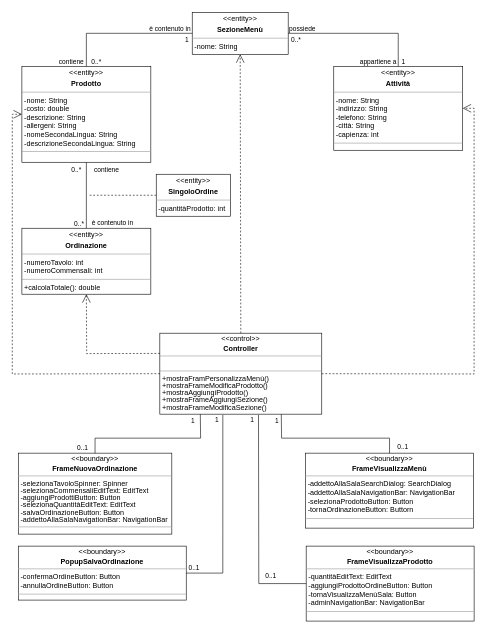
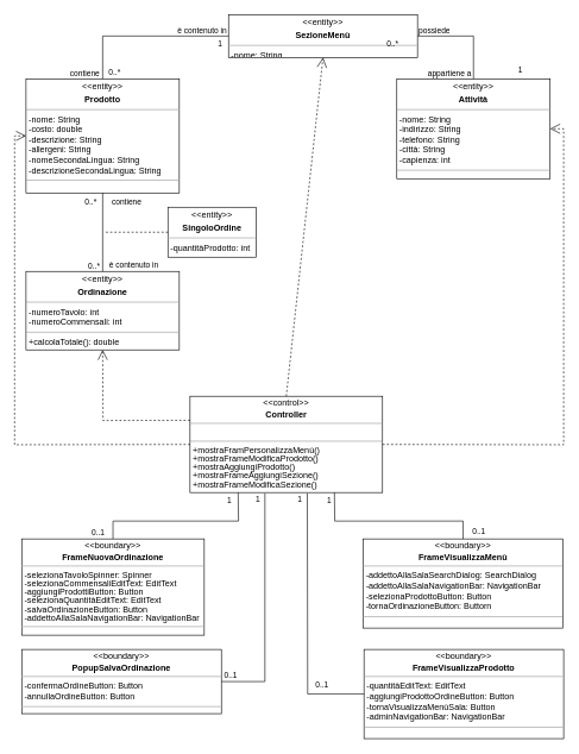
- <mxCell id="21" value="&lt;p style=&quot;margin:0px;margin-top:4px;text-align:center;&quot;&gt;&amp;lt;&amp;lt;entity&amp;gt;&amp;gt;&lt;/p&gt;&lt;p style=&quot;margin:0px;margin-top:4px;text-align:center;&quot;&gt;&lt;b&gt;SezioneMenù&lt;/b&gt;&lt;/p&gt;&lt;hr size=&quot;1&quot;&gt;&lt;p style=&quot;margin:0px;margin-left:4px;&quot;&gt;-nome: String&lt;/p&gt;&lt;hr size=&quot;1&quot;&gt;&lt;p style=&quot;margin:0px;margin-left:4px;&quot;&gt;&lt;br&gt;&lt;/p&gt;" style="verticalAlign=top;align=left;overflow=fill;fontSize=12;fontFamily=Helvetica;html=1;labelBackgroundColor=none;" parent="1" vertex="1"><mxGeometry x="320" y="20" width="160" height="70" as="geometry" /></mxCell>
+ <mxCell id="21" value="&lt;p style=&quot;margin:0px;margin-top:4px;text-align:center;&quot;&gt;&amp;lt;&amp;lt;entity&amp;gt;&amp;gt;&lt;/p&gt;&lt;p style=&quot;margin:0px;margin-top:4px;text-align:center;&quot;&gt;&lt;b&gt;SezioneMenù&lt;/b&gt;&lt;/p&gt;&lt;hr size=&quot;1&quot;&gt;&lt;p style=&quot;margin:0px;margin-left:4px;&quot;&gt;-nome: String&lt;/p&gt;&lt;hr size=&quot;1&quot;&gt;&lt;p style=&quot;margin:0px;margin-left:4px;&quot;&gt;&lt;br&gt;&lt;/p&gt;" style="verticalAlign=top;align=left;overflow=fill;fontSize=12;fontFamily=Helvetica;html=1;labelBackgroundColor=none;" parent="1" vertex="1"><mxGeometry x="320" y="20" width="265" height="60" as="geometry" /></mxCell>
- <mxCell id="18" value="&lt;p style=&quot;margin:0px;margin-top:4px;text-align:center;&quot;&gt;&amp;lt;&amp;lt;entity&amp;gt;&amp;gt;&lt;/p&gt;&lt;p style=&quot;margin:0px;margin-top:4px;text-align:center;&quot;&gt;&lt;b&gt;SingoloOrdine&lt;/b&gt;&lt;/p&gt;&lt;hr size=&quot;1&quot;&gt;&lt;p style=&quot;margin:0px;margin-left:4px;&quot;&gt;-quantitàProdotto: int&lt;/p&gt;&lt;hr size=&quot;1&quot;&gt;&lt;p style=&quot;margin:0px;margin-left:4px;&quot;&gt;&lt;br&gt;&lt;/p&gt;" style="verticalAlign=top;align=left;overflow=fill;fontSize=12;fontFamily=Helvetica;html=1;labelBackgroundColor=none;" parent="1" vertex="1"><mxGeometry x="260" y="290" width="124" height="70" as="geometry" /></mxCell>
+ <mxCell id="18" value="&lt;p style=&quot;margin:0px;margin-top:4px;text-align:center;&quot;&gt;&amp;lt;&amp;lt;entity&amp;gt;&amp;gt;&lt;/p&gt;&lt;p style=&quot;margin:0px;margin-top:4px;text-align:center;&quot;&gt;&lt;b&gt;SingoloOrdine&lt;/b&gt;&lt;/p&gt;&lt;hr size=&quot;1&quot;&gt;&lt;p style=&quot;margin:0px;margin-left:4px;&quot;&gt;-quantitàProdotto: int&lt;/p&gt;&lt;hr size=&quot;1&quot;&gt;&lt;p style=&quot;margin:0px;margin-left:4px;&quot;&gt;&lt;br&gt;&lt;/p&gt;" style="verticalAlign=top;align=left;overflow=fill;fontSize=12;fontFamily=Helvetica;html=1;labelBackgroundColor=none;" parent="1" vertex="1"><mxGeometry x="235" y="290" width="124" height="70" as="geometry" /></mxCell>
